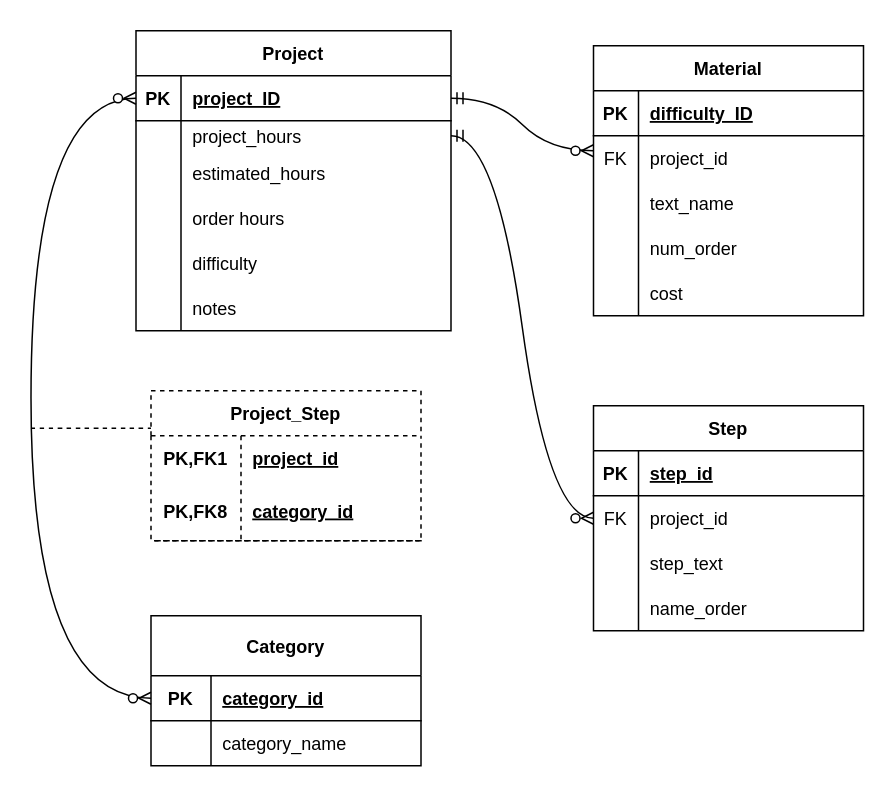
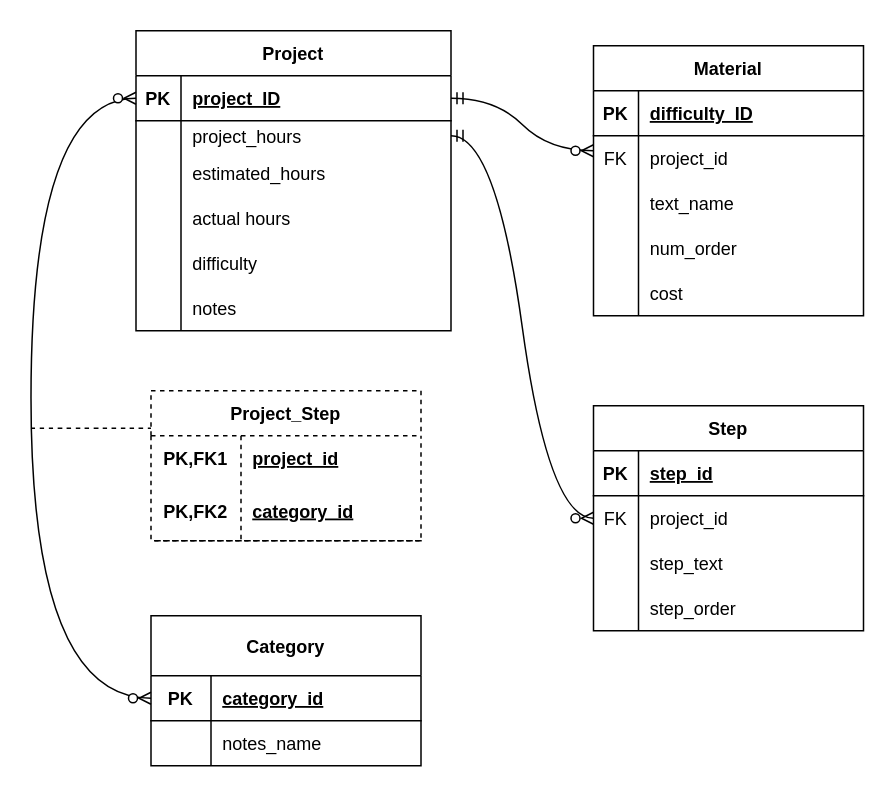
- <mxCell id="15" value="order hours" style="shape=partialRectangle;connectable=0;fillColor=none;top=0;left=0;bottom=0;right=0;align=left;spacingLeft=6;overflow=hidden;" vertex="1" parent="13"><mxGeometry x="30" width="180" height="30" as="geometry"><mxRectangle width="180" height="30" as="alternateBounds" /></mxGeometry></mxCell>
+ <mxCell id="15" value="actual hours" style="shape=partialRectangle;connectable=0;fillColor=none;top=0;left=0;bottom=0;right=0;align=left;spacingLeft=6;overflow=hidden;" vertex="1" parent="13"><mxGeometry x="30" width="180" height="30" as="geometry"><mxRectangle width="180" height="30" as="alternateBounds" /></mxGeometry></mxCell>
- <mxCell id="27" value="PK,FK8" style="shape=partialRectangle;connectable=0;fillColor=none;top=0;left=0;bottom=0;right=0;fontStyle=1;overflow=hidden;" vertex="1" parent="26"><mxGeometry width="60" height="40" as="geometry"><mxRectangle width="60" height="40" as="alternateBounds" /></mxGeometry></mxCell>
+ <mxCell id="27" value="PK,FK2" style="shape=partialRectangle;connectable=0;fillColor=none;top=0;left=0;bottom=0;right=0;fontStyle=1;overflow=hidden;" vertex="1" parent="26"><mxGeometry width="60" height="40" as="geometry"><mxRectangle width="60" height="40" as="alternateBounds" /></mxGeometry></mxCell>
- <mxCell id="57" value="name_order" style="shape=partialRectangle;connectable=0;fillColor=none;top=0;left=0;bottom=0;right=0;align=left;spacingLeft=6;overflow=hidden;" vertex="1" parent="55"><mxGeometry x="30" width="150" height="30" as="geometry"><mxRectangle width="150" height="30" as="alternateBounds" /></mxGeometry></mxCell>
+ <mxCell id="57" value="step_order" style="shape=partialRectangle;connectable=0;fillColor=none;top=0;left=0;bottom=0;right=0;align=left;spacingLeft=6;overflow=hidden;" vertex="1" parent="55"><mxGeometry x="30" width="150" height="30" as="geometry"><mxRectangle width="150" height="30" as="alternateBounds" /></mxGeometry></mxCell>
- <mxCell id="64" value="category_name" style="shape=partialRectangle;connectable=0;fillColor=none;top=0;left=0;bottom=0;right=0;align=left;spacingLeft=6;overflow=hidden;" vertex="1" parent="62"><mxGeometry x="40" width="140" height="30" as="geometry"><mxRectangle width="140" height="30" as="alternateBounds" /></mxGeometry></mxCell>
+ <mxCell id="64" value="notes_name" style="shape=partialRectangle;connectable=0;fillColor=none;top=0;left=0;bottom=0;right=0;align=left;spacingLeft=6;overflow=hidden;" vertex="1" parent="62"><mxGeometry x="40" width="140" height="30" as="geometry"><mxRectangle width="140" height="30" as="alternateBounds" /></mxGeometry></mxCell>
